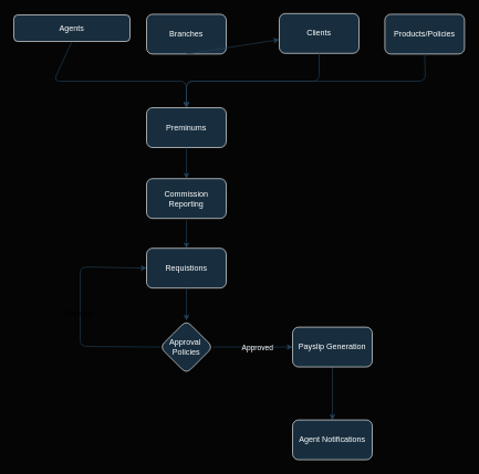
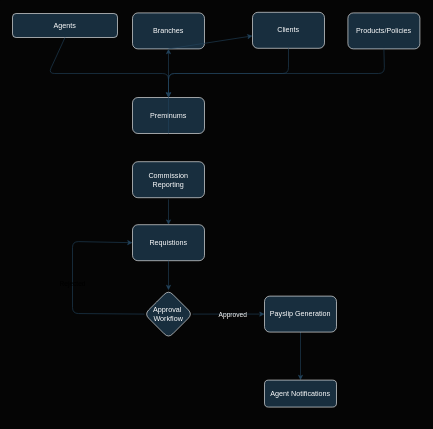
- <mxCell id="12" value="" style="endArrow=classic;html=1;rounded=1;exitX=0.5;exitY=1;exitDx=0;exitDy=0;entryX=0.5;entryY=0;entryDx=0;entryDy=0;labelBackgroundColor=none;strokeColor=#23445D;fontColor=default;" edge="1" parent="1" source="3" target="4"><mxGeometry width="50" height="50" relative="1" as="geometry"><mxPoint x="160" y="352" as="sourcePoint" /><mxPoint x="210" y="302" as="targetPoint" /></mxGeometry></mxCell>
+ <mxCell id="12" value="" style="endArrow=classic;html=1;rounded=1;exitX=0.5;exitY=1;exitDx=0;exitDy=0;labelBackgroundColor=none;strokeColor=#23445D;fontColor=default;" edge="1" parent="1" source="3" target="5"><mxGeometry width="50" height="50" relative="1" as="geometry"><mxPoint x="160" y="352" as="sourcePoint" /><mxPoint x="210" y="302" as="targetPoint" /></mxGeometry></mxCell>
- <mxCell id="15" value="Approval&amp;nbsp;&lt;br&gt;Policies" style="rhombus;whiteSpace=wrap;html=1;rounded=1;labelBackgroundColor=none;fillColor=#182E3E;strokeColor=#FFFFFF;fontColor=#FFFFFF;" vertex="1" parent="1"><mxGeometry x="240" y="483" width="80" height="80" as="geometry" /></mxCell>
+ <mxCell id="15" value="Approval&amp;nbsp;&lt;br&gt;Workflow" style="rhombus;whiteSpace=wrap;html=1;rounded=1;labelBackgroundColor=none;fillColor=#182E3E;strokeColor=#FFFFFF;fontColor=#FFFFFF;" vertex="1" parent="1"><mxGeometry x="240" y="483" width="80" height="80" as="geometry" /></mxCell>
- <mxCell id="22" value="Agent Notifications" style="rounded=1;whiteSpace=wrap;html=1;labelBackgroundColor=none;fillColor=#182E3E;strokeColor=#FFFFFF;fontColor=#FFFFFF;" vertex="1" parent="1"><mxGeometry x="440" y="633" width="120" height="60" as="geometry" /></mxCell>
+ <mxCell id="22" value="Agent Notifications" style="rounded=1;whiteSpace=wrap;html=1;labelBackgroundColor=none;fillColor=#182E3E;strokeColor=#FFFFFF;fontColor=#FFFFFF;" vertex="1" parent="1"><mxGeometry x="440" y="633" width="120" height="45" as="geometry" /></mxCell>
